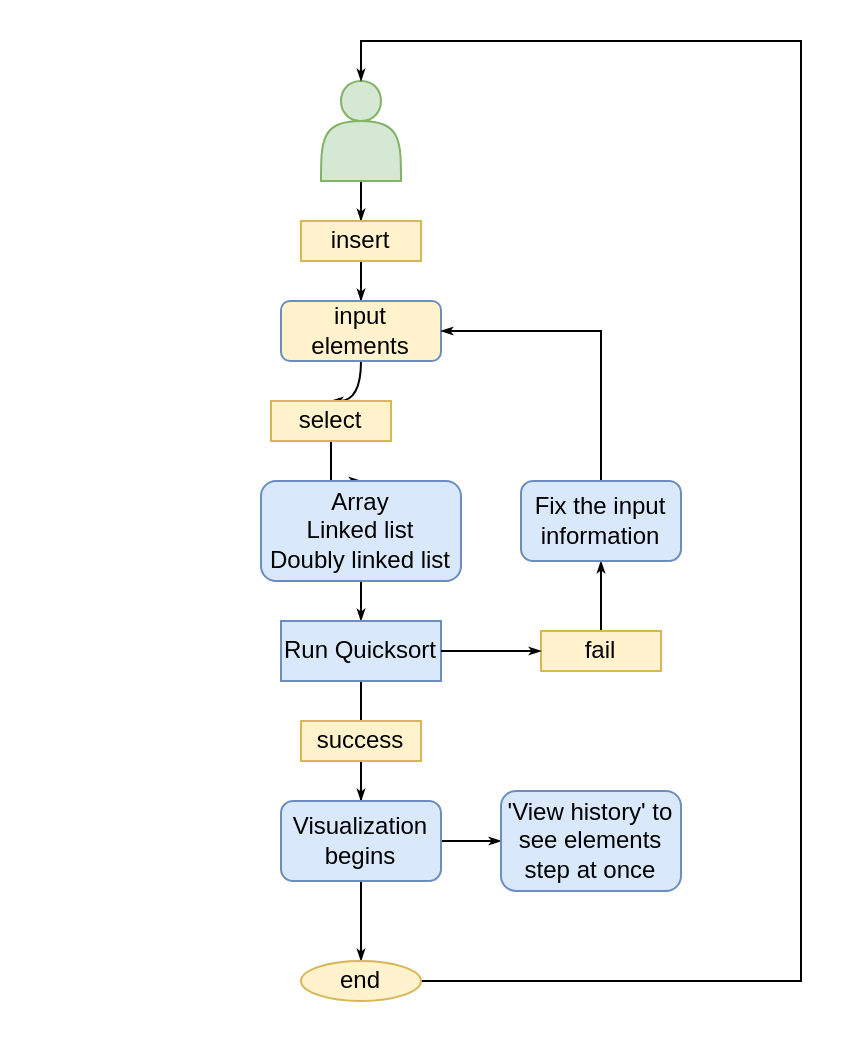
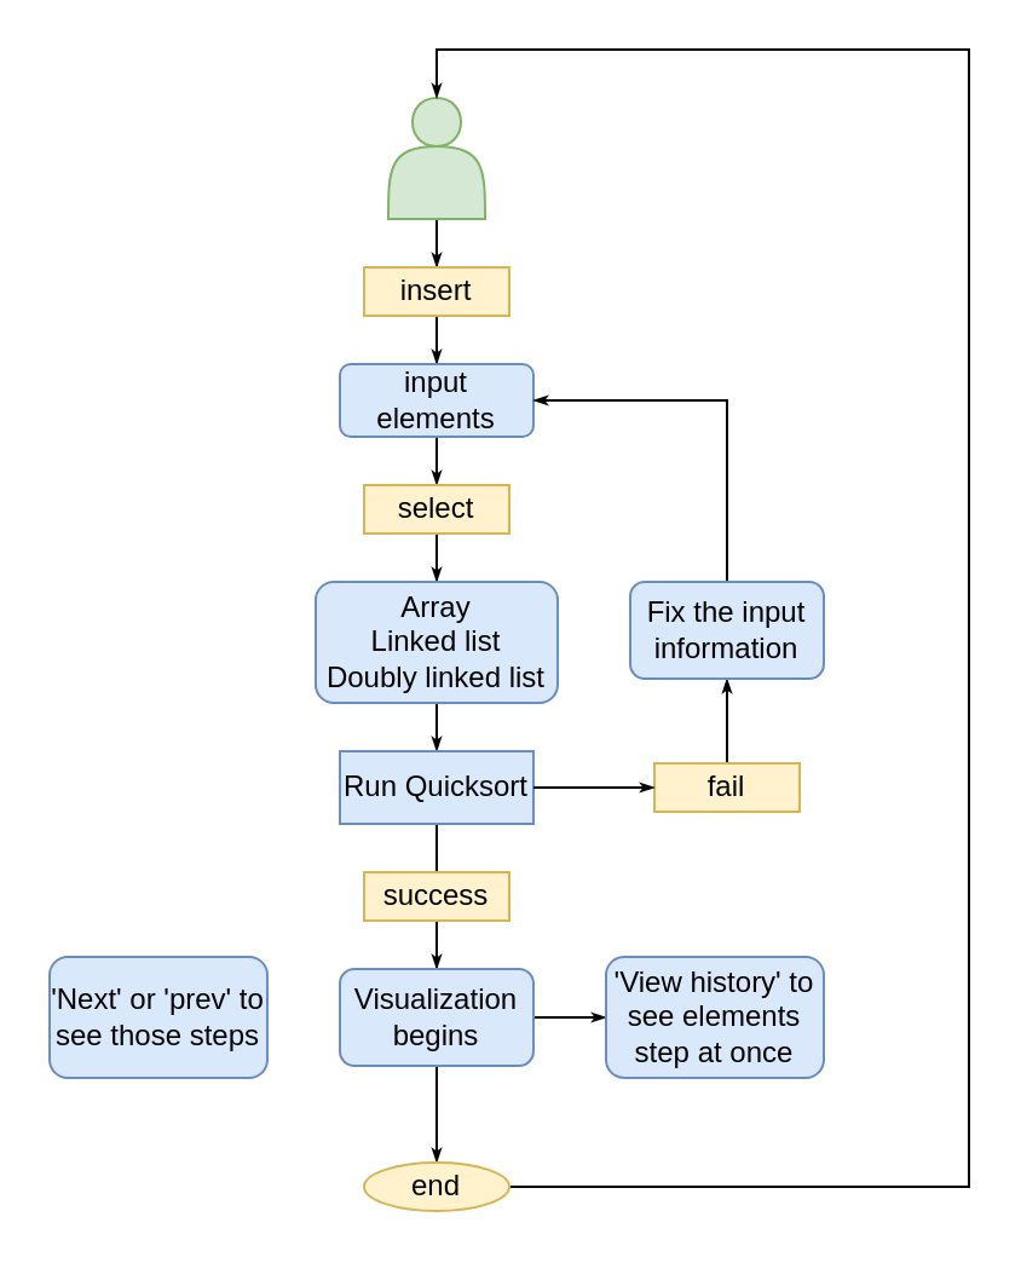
- <mxCell id="7" value="input elements" style="rounded=1;whiteSpace=wrap;html=1;fillColor=#fff2cc;strokeColor=#6c8ebf;" vertex="1" parent="1"><mxGeometry x="140" y="150" width="80" height="30" as="geometry" /></mxCell>
+ <mxCell id="7" value="input elements" style="rounded=1;whiteSpace=wrap;html=1;fillColor=#dae8fc;strokeColor=#6c8ebf;" vertex="1" parent="1"><mxGeometry x="140" y="150" width="80" height="30" as="geometry" /></mxCell>
- <mxCell id="9" value="select" style="rounded=0;whiteSpace=wrap;html=1;fillColor=#fff2cc;strokeColor=#d6b656;" vertex="1" parent="1"><mxGeometry x="135" y="200" width="60" height="20" as="geometry" /></mxCell>
+ <mxCell id="9" value="select" style="rounded=0;whiteSpace=wrap;html=1;fillColor=#fff2cc;strokeColor=#d6b656;" vertex="1" parent="1"><mxGeometry x="150" y="200" width="60" height="20" as="geometry" /></mxCell>
+ <mxCell id="24" value="'Next' or 'prev' to see those steps" style="rounded=1;whiteSpace=wrap;html=1;fillColor=#dae8fc;strokeColor=#6c8ebf;" vertex="1" parent="1"><mxGeometry x="20" y="395" width="90" height="50" as="geometry" /></mxCell>
